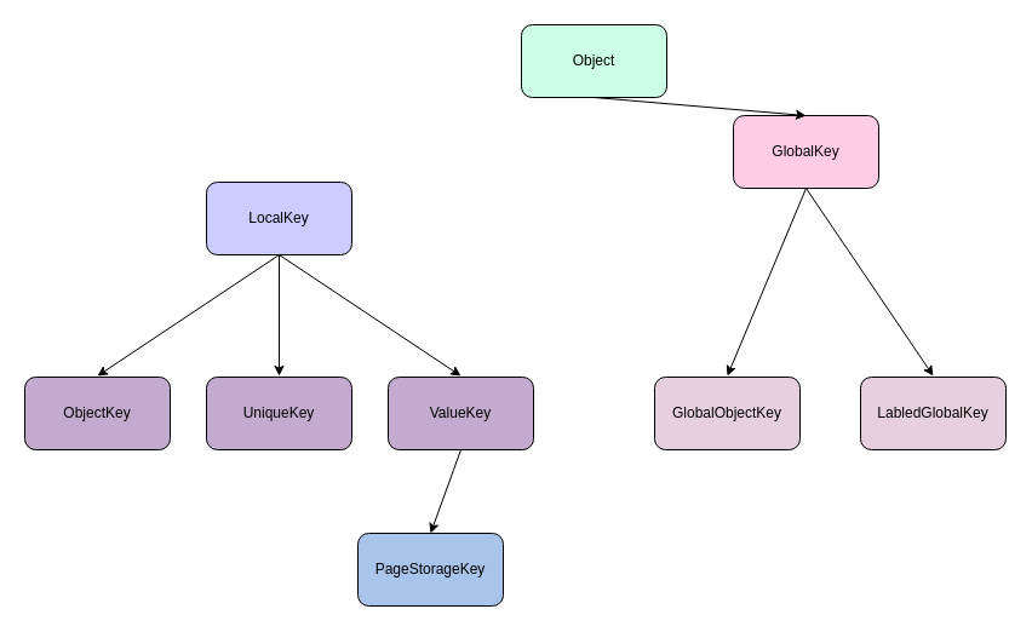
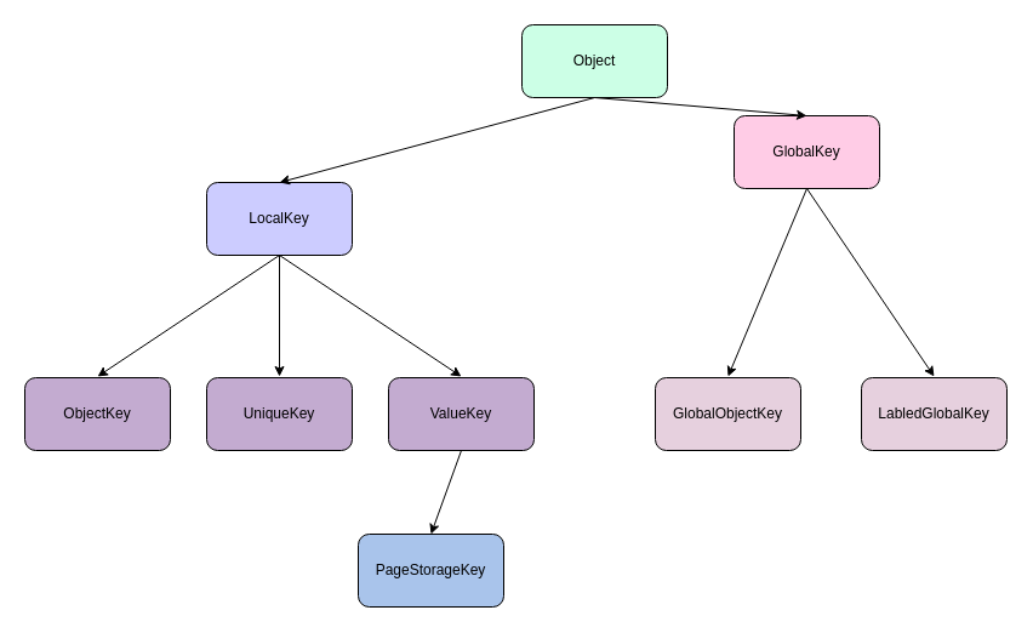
+ <mxCell id="11" value="" style="endArrow=classic;html=1;rounded=0;entryX=0.5;entryY=0;entryDx=0;entryDy=0;exitX=0.5;exitY=1;exitDx=0;exitDy=0;" edge="1" parent="1" source="2" target="3"><mxGeometry width="50" height="50" relative="1" as="geometry"><mxPoint x="480" y="260" as="sourcePoint" /><mxPoint x="530" y="210" as="targetPoint" /></mxGeometry></mxCell>
